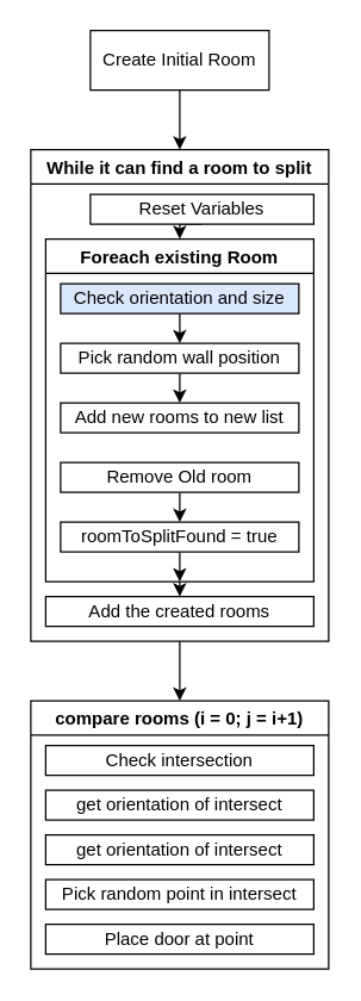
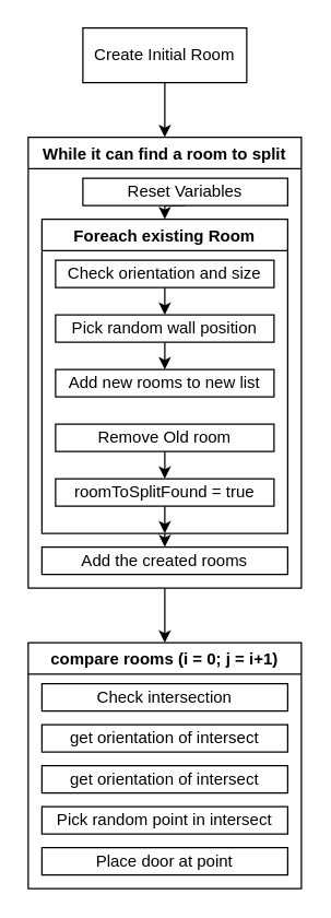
- <mxCell id="11" value="Check orientation and size" style="rounded=0;whiteSpace=wrap;html=1;fillColor=#dae8fc;" parent="9" vertex="1"><mxGeometry x="10" y="30" width="160" height="20" as="geometry" /></mxCell>
+ <mxCell id="11" value="Check orientation and size" style="rounded=0;whiteSpace=wrap;html=1;" parent="9" vertex="1"><mxGeometry x="10" y="30" width="160" height="20" as="geometry" /></mxCell>
